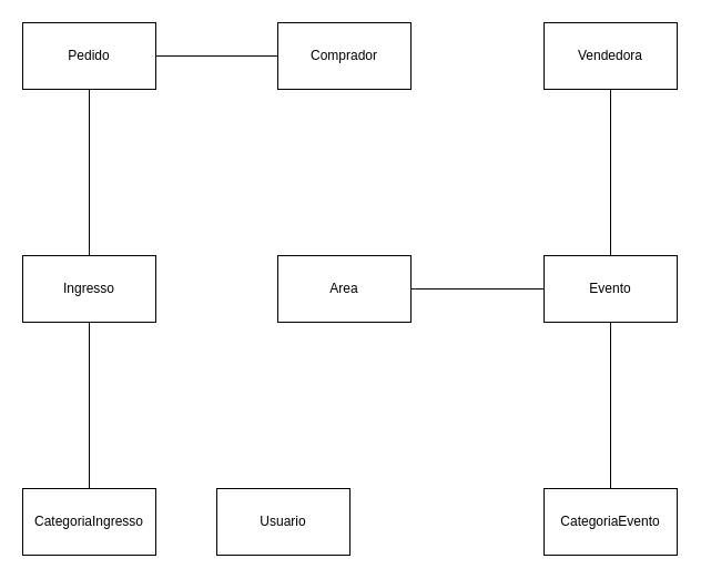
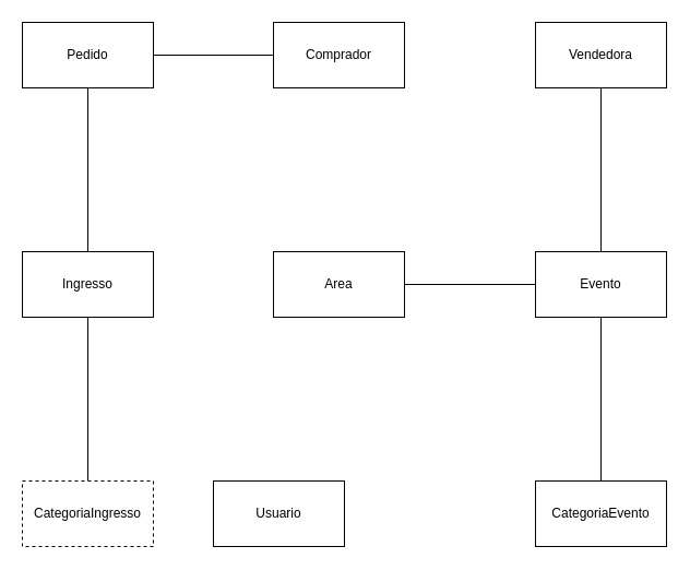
- <mxCell id="15" value="CategoriaIngresso" style="rounded=0;whiteSpace=wrap;html=1;" vertex="1" parent="1"><mxGeometry x="20" y="440" width="120" height="60" as="geometry" /></mxCell>
+ <mxCell id="15" value="CategoriaIngresso" style="rounded=0;whiteSpace=wrap;html=1;dashed=1;" vertex="1" parent="1"><mxGeometry x="20" y="440" width="120" height="60" as="geometry" /></mxCell>
